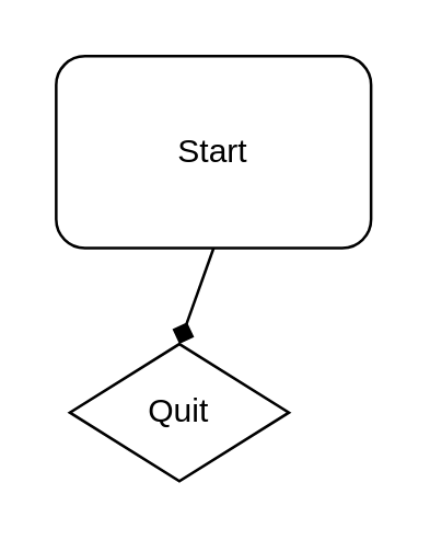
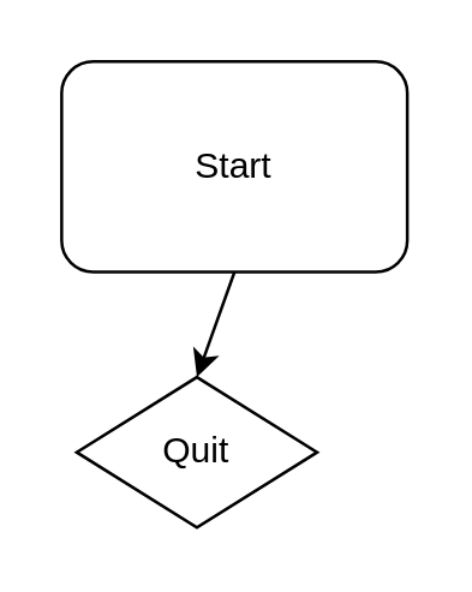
- <mxCell id="3" value="" style="endArrow=diamond;html=1;rounded=0;exitX=0.5;exitY=1;exitDx=0;exitDy=0;entryX=0.5;entryY=0;entryDx=0;entryDy=0;" edge="1" parent="1" source="2" target="4"><mxGeometry width="50" height="50" relative="1" as="geometry"><mxPoint x="40" y="435" as="sourcePoint" /><mxPoint x="65" y="135" as="targetPoint" /></mxGeometry></mxCell>
+ <mxCell id="3" value="" style="endArrow=classic;html=1;rounded=0;exitX=0.5;exitY=1;exitDx=0;exitDy=0;entryX=0.5;entryY=0;entryDx=0;entryDy=0;" edge="1" parent="1" source="2" target="4"><mxGeometry width="50" height="50" relative="1" as="geometry"><mxPoint x="40" y="435" as="sourcePoint" /><mxPoint x="65" y="135" as="targetPoint" /></mxGeometry></mxCell>
